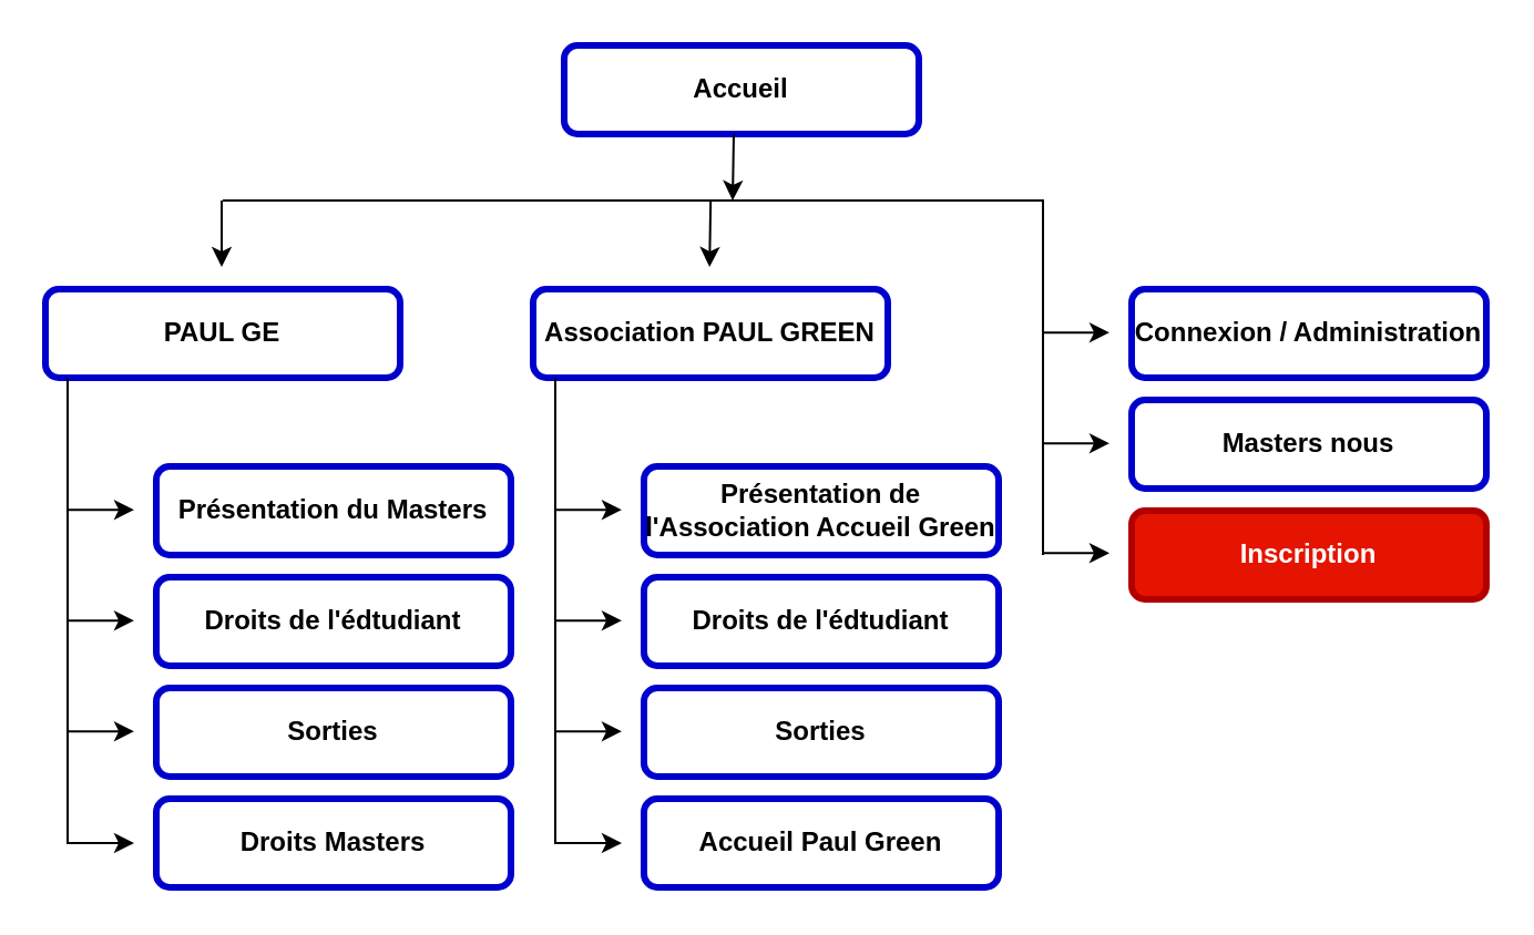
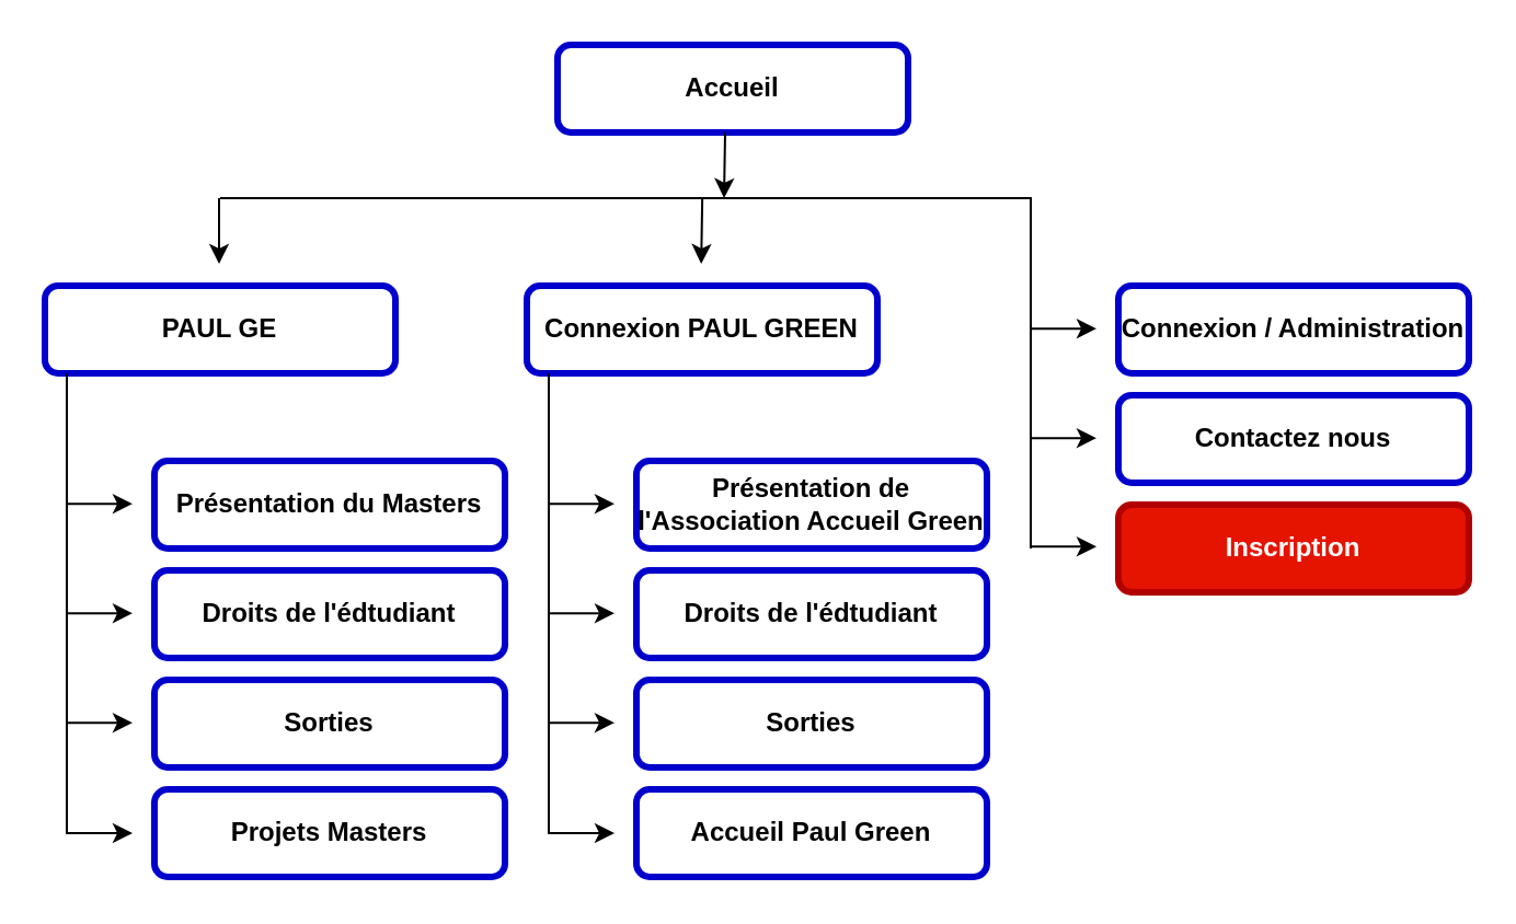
- <mxCell id="6" value="Association PAUL GREEN" style="rounded=1;whiteSpace=wrap;html=1;fontStyle=1;gradientColor=none;strokeColor=#0000CC;strokeWidth=3;" vertex="1" parent="1"><mxGeometry x="240" y="130" width="160" height="40" as="geometry" /></mxCell>
+ <mxCell id="6" value="Connexion PAUL GREEN" style="rounded=1;whiteSpace=wrap;html=1;fontStyle=1;gradientColor=none;strokeColor=#0000CC;strokeWidth=3;" vertex="1" parent="1"><mxGeometry x="240" y="130" width="160" height="40" as="geometry" /></mxCell>
- <mxCell id="7" value="Masters nous" style="rounded=1;whiteSpace=wrap;html=1;fontStyle=1;gradientColor=none;strokeColor=#0000CC;strokeWidth=3;" vertex="1" parent="1"><mxGeometry x="510" y="180" width="160" height="40" as="geometry" /></mxCell>
+ <mxCell id="7" value="Contactez nous" style="rounded=1;whiteSpace=wrap;html=1;fontStyle=1;gradientColor=none;strokeColor=#0000CC;strokeWidth=3;" vertex="1" parent="1"><mxGeometry x="510" y="180" width="160" height="40" as="geometry" /></mxCell>
- <mxCell id="9" value="Droits Masters" style="rounded=1;whiteSpace=wrap;html=1;fontStyle=1;gradientColor=none;strokeColor=#0000CC;strokeWidth=3;" vertex="1" parent="1"><mxGeometry x="70" y="360" width="160" height="40" as="geometry" /></mxCell>
+ <mxCell id="9" value="Projets Masters" style="rounded=1;whiteSpace=wrap;html=1;fontStyle=1;gradientColor=none;strokeColor=#0000CC;strokeWidth=3;" vertex="1" parent="1"><mxGeometry x="70" y="360" width="160" height="40" as="geometry" /></mxCell>
